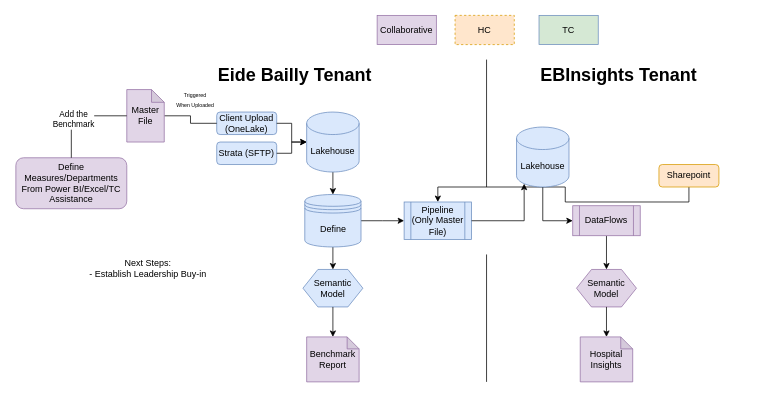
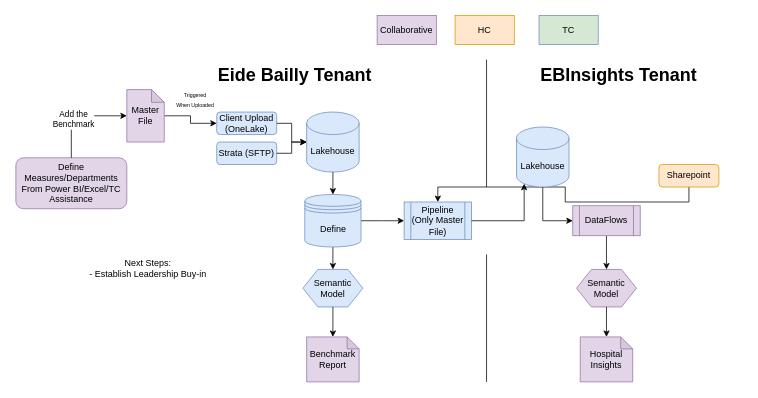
- <mxCell id="35" value="HC" style="rounded=0;whiteSpace=wrap;html=1;fillColor=#ffe6cc;strokeColor=#d79b00;dashed=1;" vertex="1" parent="1"><mxGeometry x="606" y="20" width="79" height="39" as="geometry" /></mxCell>
+ <mxCell id="35" value="HC" style="rounded=0;whiteSpace=wrap;html=1;fillColor=#ffe6cc;strokeColor=#d79b00;" vertex="1" parent="1"><mxGeometry x="606" y="20" width="79" height="39" as="geometry" /></mxCell>
- <mxCell id="33" style="edgeStyle=orthogonalEdgeStyle;rounded=0;orthogonalLoop=1;jettySize=auto;html=1;entryX=0;entryY=0.5;entryDx=0;entryDy=0;entryPerimeter=0;endArrow=none;" edge="1" parent="1" source="32" target="31"><mxGeometry relative="1" as="geometry" /></mxCell>
+ <mxCell id="33" style="edgeStyle=orthogonalEdgeStyle;rounded=0;orthogonalLoop=1;jettySize=auto;html=1;entryX=0;entryY=0.5;entryDx=0;entryDy=0;entryPerimeter=0;" edge="1" parent="1" source="32" target="31"><mxGeometry relative="1" as="geometry" /></mxCell>
- <mxCell id="29" style="edgeStyle=orthogonalEdgeStyle;rounded=0;orthogonalLoop=1;jettySize=auto;html=1;entryX=0;entryY=0.5;entryDx=0;entryDy=0;endArrow=none;" parent="1" source="31" target="8" edge="1"><mxGeometry relative="1" as="geometry" /></mxCell>
+ <mxCell id="29" style="edgeStyle=orthogonalEdgeStyle;rounded=0;orthogonalLoop=1;jettySize=auto;html=1;entryX=0;entryY=0.5;entryDx=0;entryDy=0;" parent="1" source="31" target="8" edge="1"><mxGeometry relative="1" as="geometry" /></mxCell>
